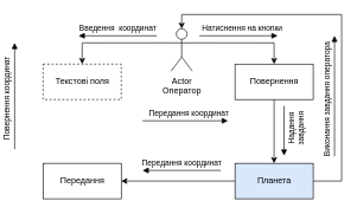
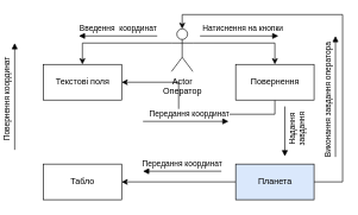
- <mxCell id="5" value="Текстові поля" style="html=1;dashed=1;" parent="1" vertex="1"><mxGeometry x="60" y="90" width="110" height="50" as="geometry" /></mxCell>
+ <mxCell id="5" value="Текстові поля" style="html=1;" parent="1" vertex="1"><mxGeometry x="60" y="90" width="110" height="50" as="geometry" /></mxCell>
- <mxCell id="7" style="edgeStyle=orthogonalEdgeStyle;rounded=0;orthogonalLoop=1;jettySize=auto;html=1;exitX=0.5;exitY=1;exitDx=0;exitDy=0;entryX=0.5;entryY=0;entryDx=0;entryDy=0;" parent="1" source="8" target="12" edge="1"><mxGeometry relative="1" as="geometry" /></mxCell>
+ <mxCell id="7" style="edgeStyle=orthogonalEdgeStyle;rounded=0;orthogonalLoop=1;jettySize=auto;html=1;exitX=0.5;exitY=1;exitDx=0;exitDy=0;" parent="1" source="8" target="5" edge="1"><mxGeometry relative="1" as="geometry" /></mxCell>
- <mxCell id="13" value="Передання" style="html=1;" parent="1" vertex="1"><mxGeometry x="60" y="230" width="110" height="50" as="geometry" /></mxCell>
+ <mxCell id="13" value="Табло" style="html=1;" parent="1" vertex="1"><mxGeometry x="60" y="230" width="110" height="50" as="geometry" /></mxCell>
